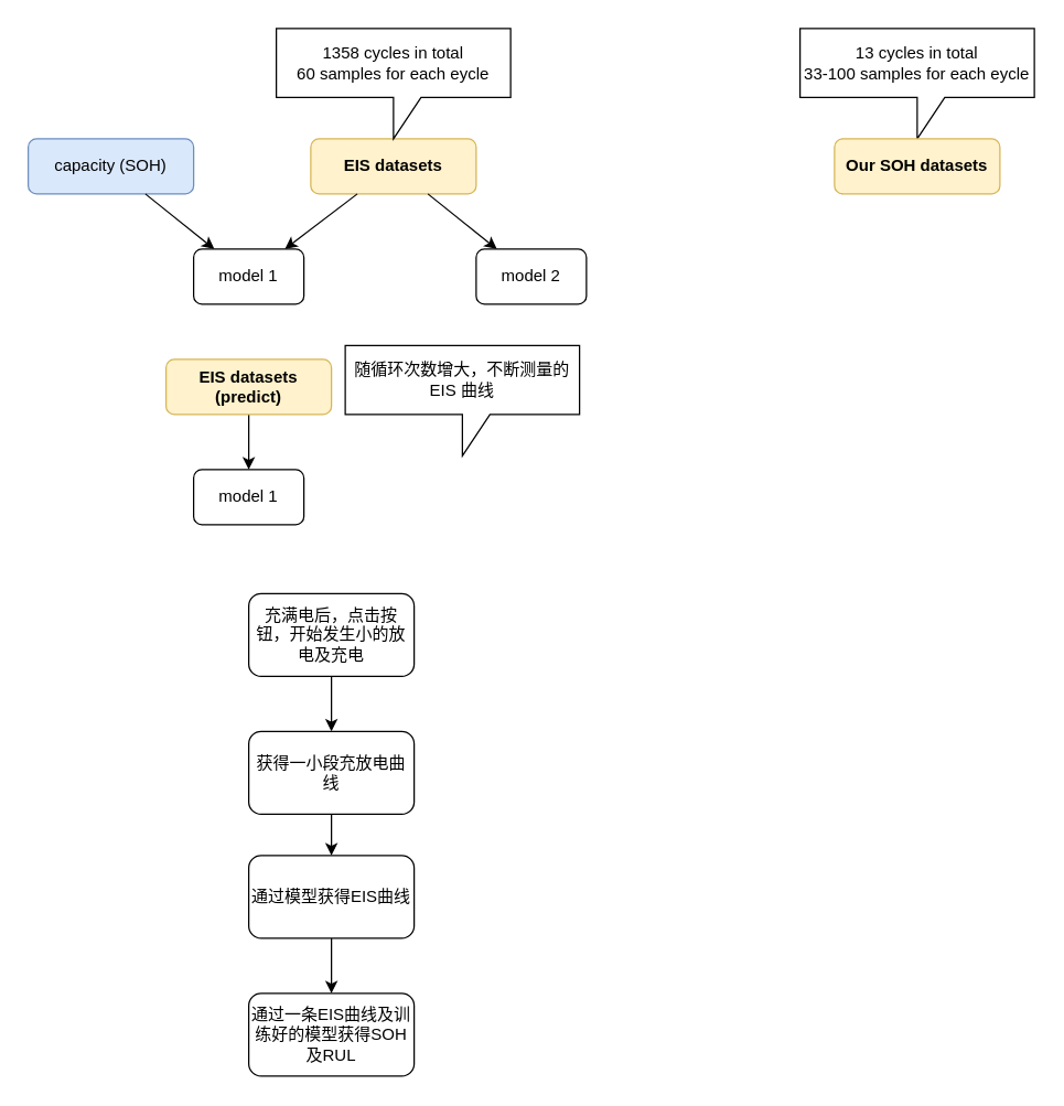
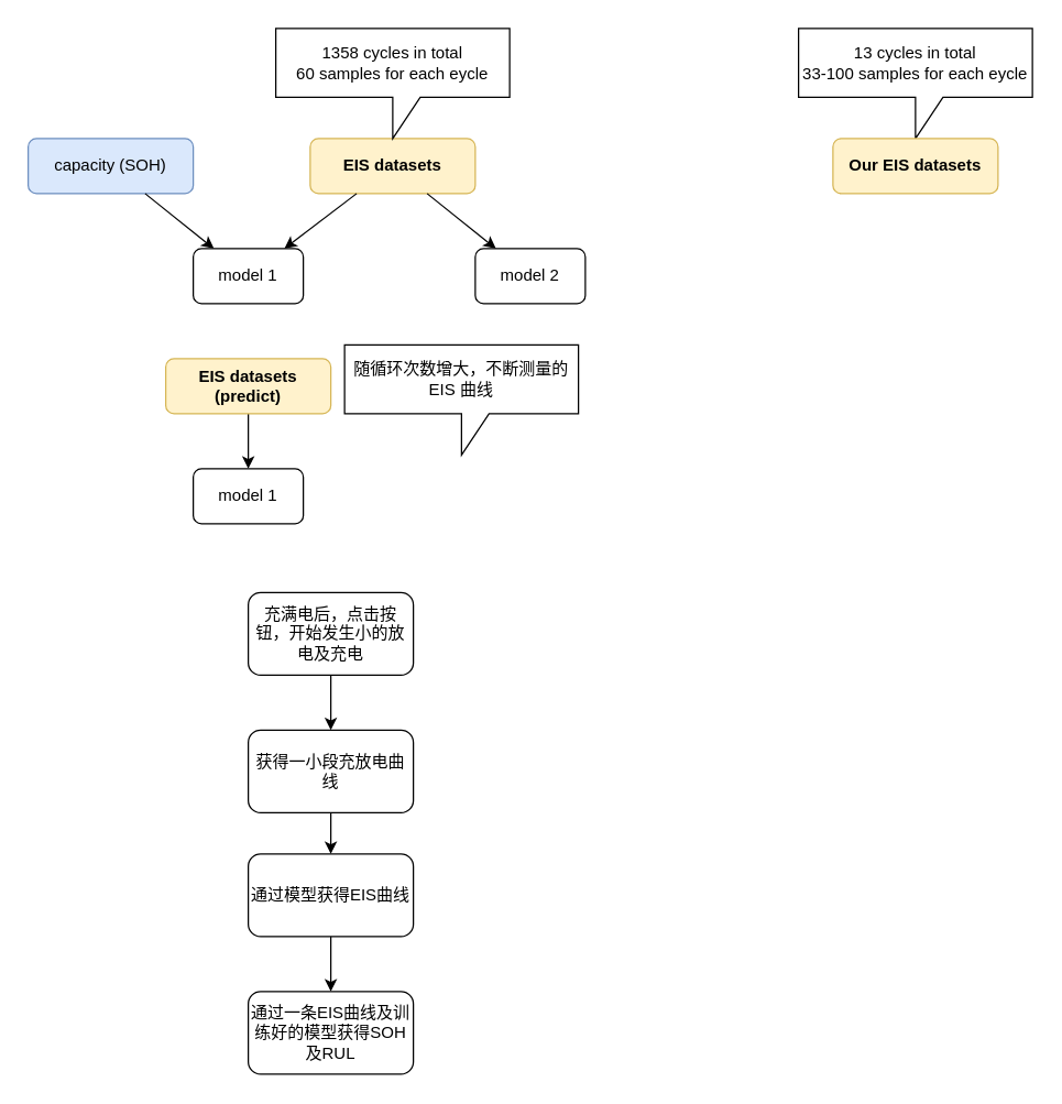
- <mxCell id="11" value="&lt;b&gt;Our SOH datasets&lt;/b&gt;" style="rounded=1;whiteSpace=wrap;html=1;fillColor=#fff2cc;strokeColor=#d6b656;" vertex="1" parent="1"><mxGeometry x="605" y="100" width="120" height="40" as="geometry" /></mxCell>
+ <mxCell id="11" value="&lt;b&gt;Our EIS datasets&lt;/b&gt;" style="rounded=1;whiteSpace=wrap;html=1;fillColor=#fff2cc;strokeColor=#d6b656;" vertex="1" parent="1"><mxGeometry x="605" y="100" width="120" height="40" as="geometry" /></mxCell>
